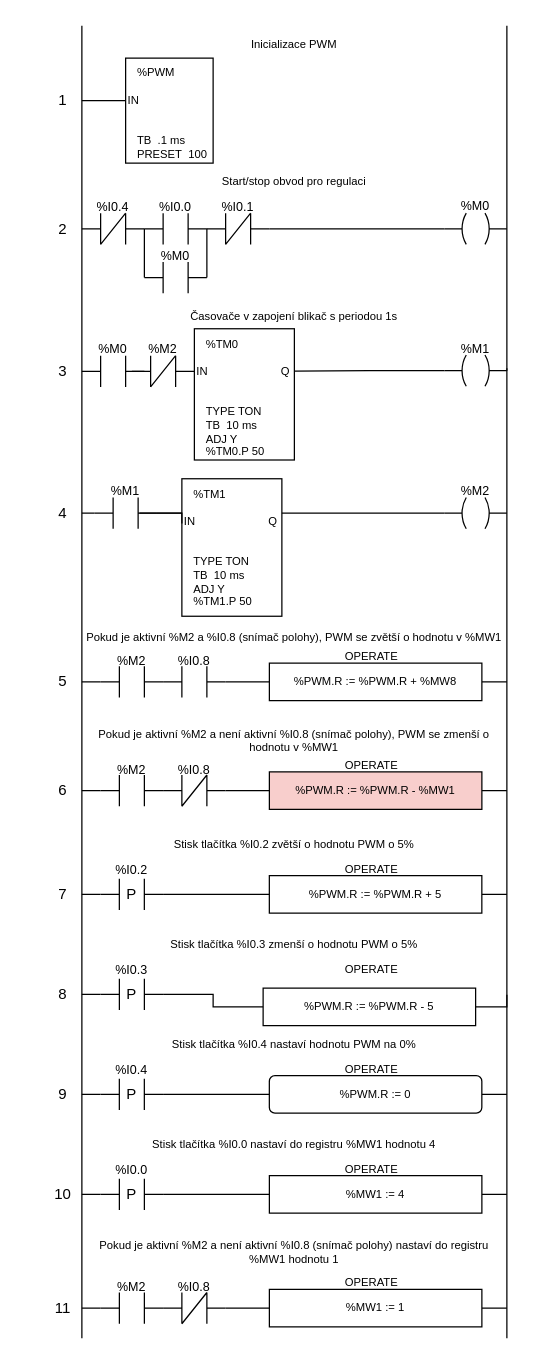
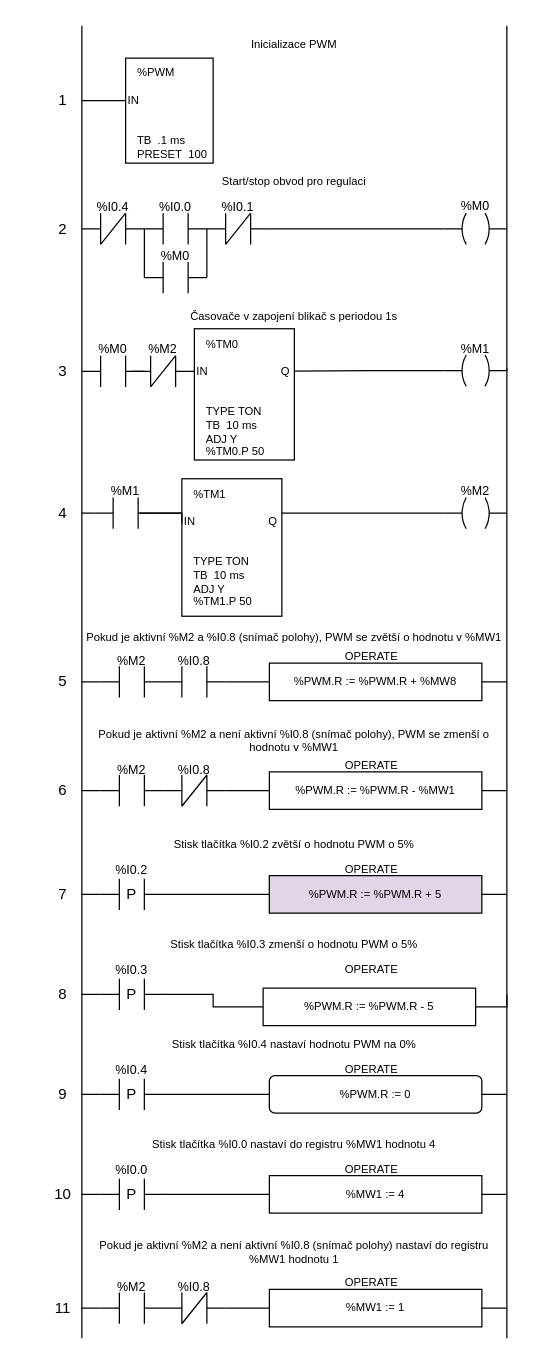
- <mxCell id="56" value="%PWM.R := %PWM.R - %MW1" style="rounded=0;whiteSpace=wrap;html=1;fontSize=9;strokeWidth=1;fillColor=#f8cecc;" vertex="1" parent="1"><mxGeometry x="215" y="617" width="170" height="30" as="geometry" /></mxCell>
+ <mxCell id="56" value="%PWM.R := %PWM.R - %MW1" style="rounded=0;whiteSpace=wrap;html=1;fontSize=9;strokeWidth=1;" vertex="1" parent="1"><mxGeometry x="215" y="617" width="170" height="30" as="geometry" /></mxCell>
- <mxCell id="68" value="%PWM.R := %PWM.R + 5" style="rounded=0;whiteSpace=wrap;html=1;fontSize=9;strokeWidth=1;" vertex="1" parent="1"><mxGeometry x="214.97" y="700" width="170" height="30" as="geometry" /></mxCell>
+ <mxCell id="68" value="%PWM.R := %PWM.R + 5" style="rounded=0;whiteSpace=wrap;html=1;fontSize=9;strokeWidth=1;fillColor=#e1d5e7;" vertex="1" parent="1"><mxGeometry x="214.97" y="700" width="170" height="30" as="geometry" /></mxCell>
